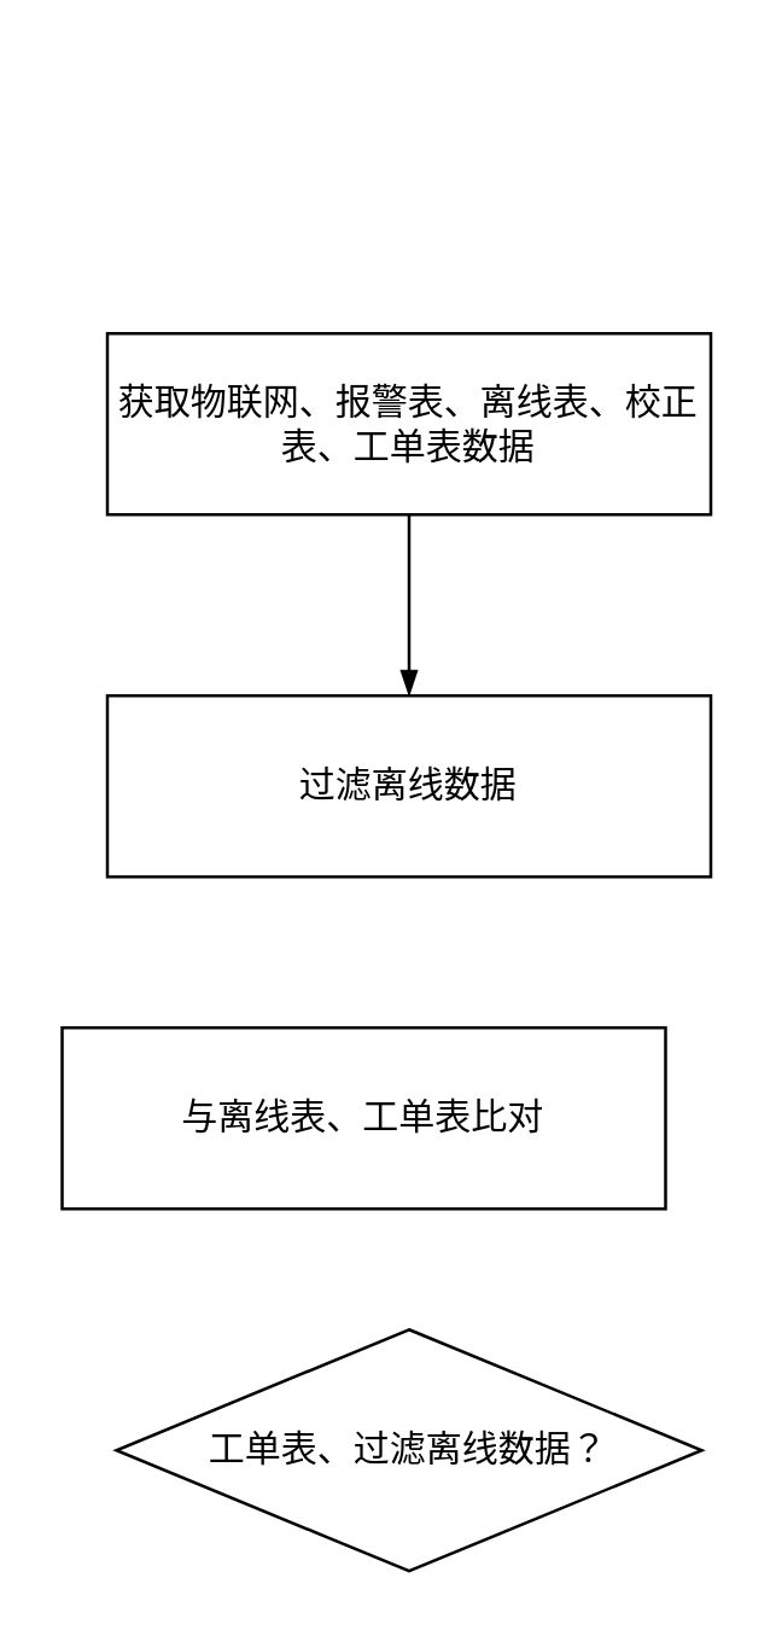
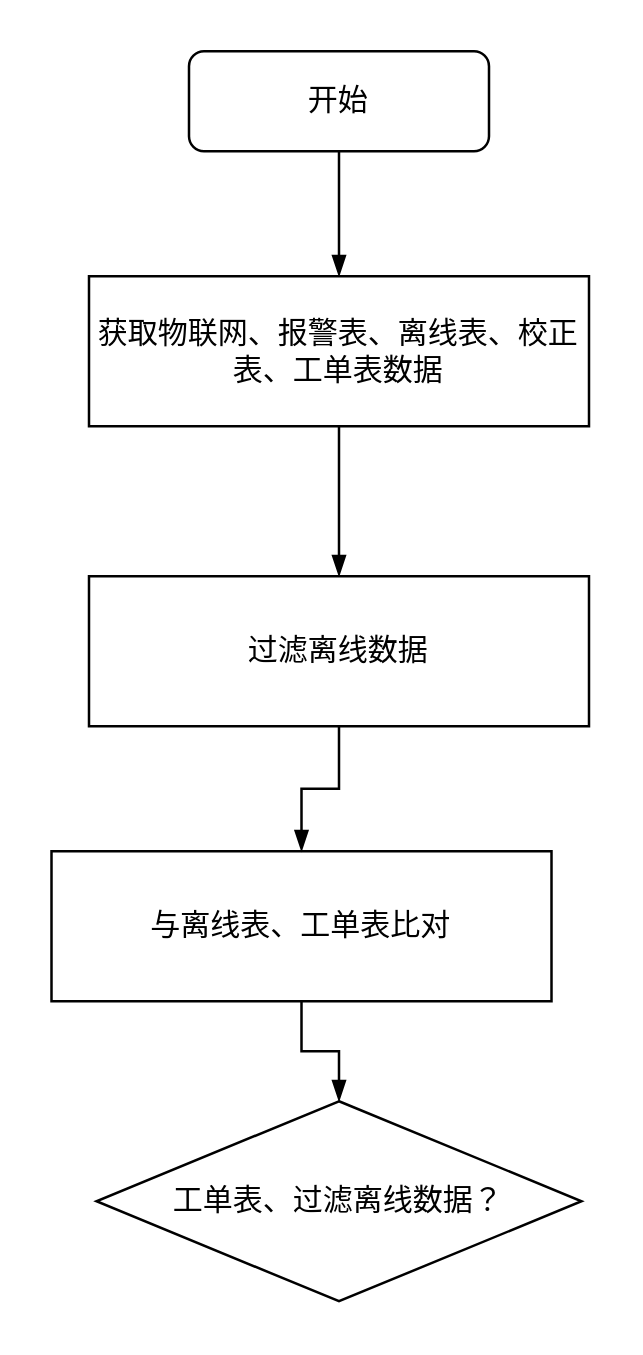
+ <mxCell id="3" value="开始" style="rounded=1;whiteSpace=wrap;html=1;fontSize=12;glass=0;strokeWidth=1;shadow=0;" parent="1" vertex="1"><mxGeometry x="75" y="20" width="120" height="40" as="geometry" /></mxCell>
+ <mxCell id="2" style="edgeStyle=orthogonalEdgeStyle;rounded=0;orthogonalLoop=1;jettySize=auto;html=1;endArrow=blockThin;endFill=1;" edge="1" parent="1" source="3" target="5"><mxGeometry relative="1" as="geometry" /></mxCell>
+ <mxCell id="9" style="edgeStyle=orthogonalEdgeStyle;rounded=0;orthogonalLoop=1;jettySize=auto;html=1;entryX=0.5;entryY=0;entryDx=0;entryDy=0;endArrow=blockThin;endFill=1;" edge="1" parent="1" source="10" target="7"><mxGeometry relative="1" as="geometry" /></mxCell>
+ <mxCell id="6" style="edgeStyle=orthogonalEdgeStyle;rounded=0;orthogonalLoop=1;jettySize=auto;html=1;entryX=0.5;entryY=0;entryDx=0;entryDy=0;endArrow=blockThin;endFill=1;" edge="1" parent="1" source="7" target="8"><mxGeometry relative="1" as="geometry" /></mxCell>
